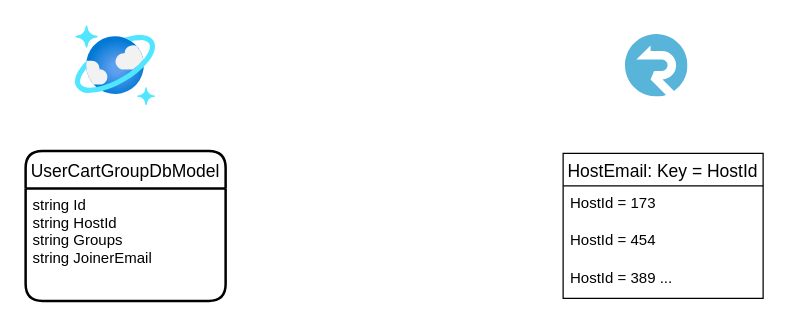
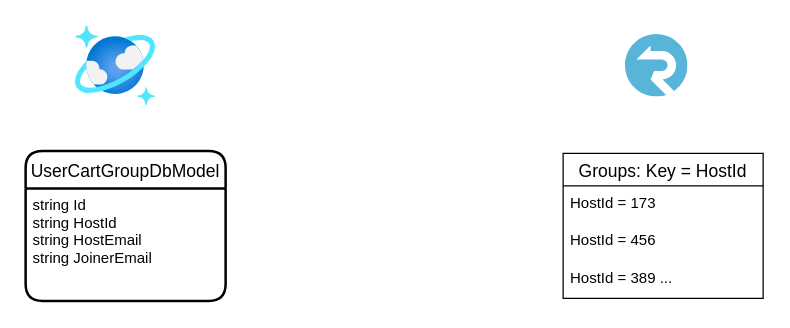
- <mxCell id="6" value="HostEmail: Key = HostId" style="swimlane;fontStyle=0;childLayout=stackLayout;horizontal=1;startSize=26;horizontalStack=0;resizeParent=1;resizeParentMax=0;resizeLast=0;collapsible=1;marginBottom=0;align=center;fontSize=14;" vertex="1" parent="1"><mxGeometry x="450" y="122" width="160" height="116" as="geometry" /></mxCell>
+ <mxCell id="6" value="Groups: Key = HostId" style="swimlane;fontStyle=0;childLayout=stackLayout;horizontal=1;startSize=26;horizontalStack=0;resizeParent=1;resizeParentMax=0;resizeLast=0;collapsible=1;marginBottom=0;align=center;fontSize=14;" vertex="1" parent="1"><mxGeometry x="450" y="122" width="160" height="116" as="geometry" /></mxCell>
- <mxCell id="4" value="string Id&#10;string HostId&#10;string Groups&#10;string JoinerEmail" style="align=left;strokeColor=none;fillColor=none;spacingLeft=4;fontSize=12;verticalAlign=top;resizable=0;rotatable=0;part=1;" vertex="1" parent="3"><mxGeometry y="30" width="160" height="90" as="geometry" /></mxCell>
+ <mxCell id="4" value="string Id&#10;string HostId&#10;string HostEmail&#10;string JoinerEmail" style="align=left;strokeColor=none;fillColor=none;spacingLeft=4;fontSize=12;verticalAlign=top;resizable=0;rotatable=0;part=1;" vertex="1" parent="3"><mxGeometry y="30" width="160" height="90" as="geometry" /></mxCell>
- <mxCell id="8" value="HostId = 454" style="text;strokeColor=none;fillColor=none;spacingLeft=4;spacingRight=4;overflow=hidden;rotatable=0;points=[[0,0.5],[1,0.5]];portConstraint=eastwest;fontSize=12;" vertex="1" parent="6"><mxGeometry y="56" width="160" height="30" as="geometry" /></mxCell>
+ <mxCell id="8" value="HostId = 456" style="text;strokeColor=none;fillColor=none;spacingLeft=4;spacingRight=4;overflow=hidden;rotatable=0;points=[[0,0.5],[1,0.5]];portConstraint=eastwest;fontSize=12;" vertex="1" parent="6"><mxGeometry y="56" width="160" height="30" as="geometry" /></mxCell>
